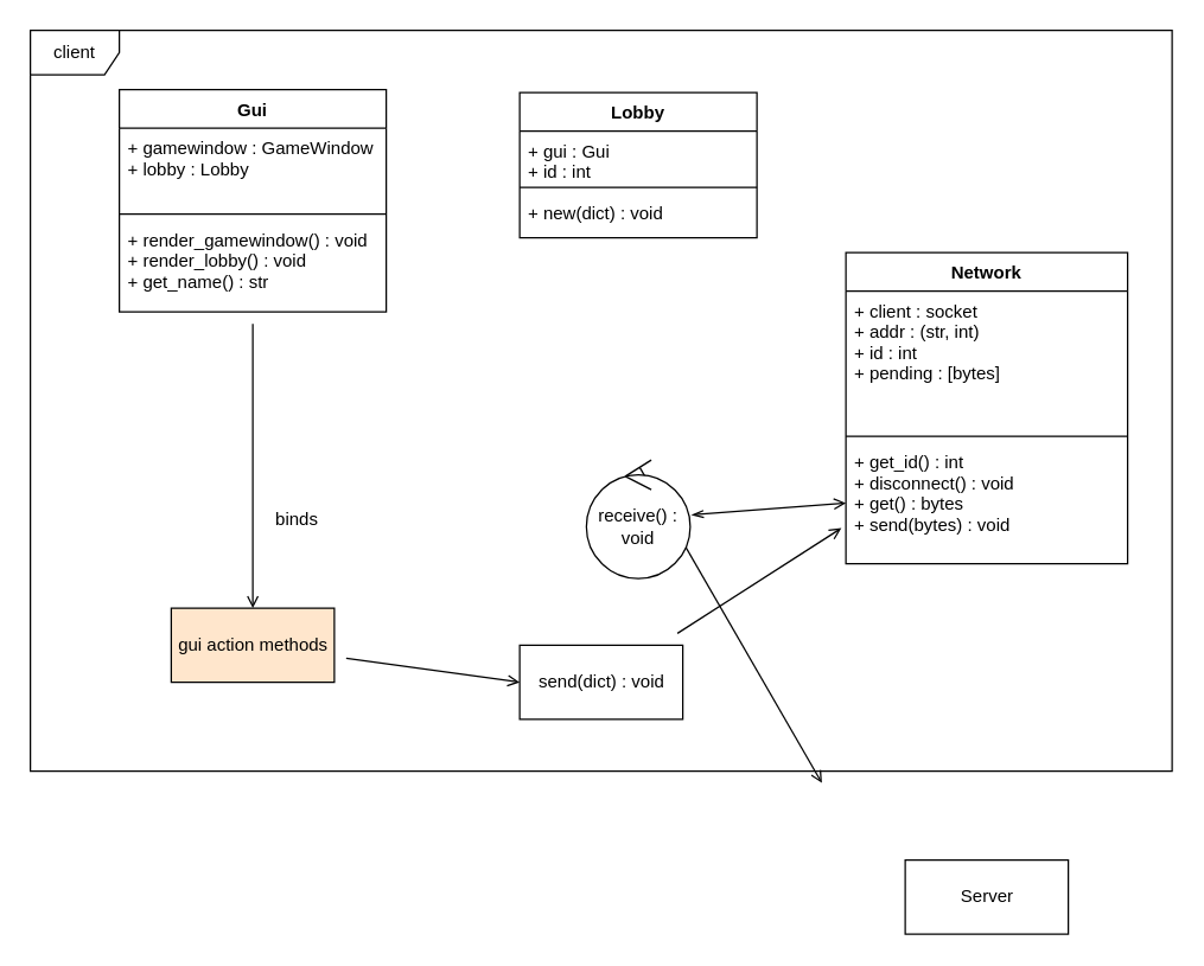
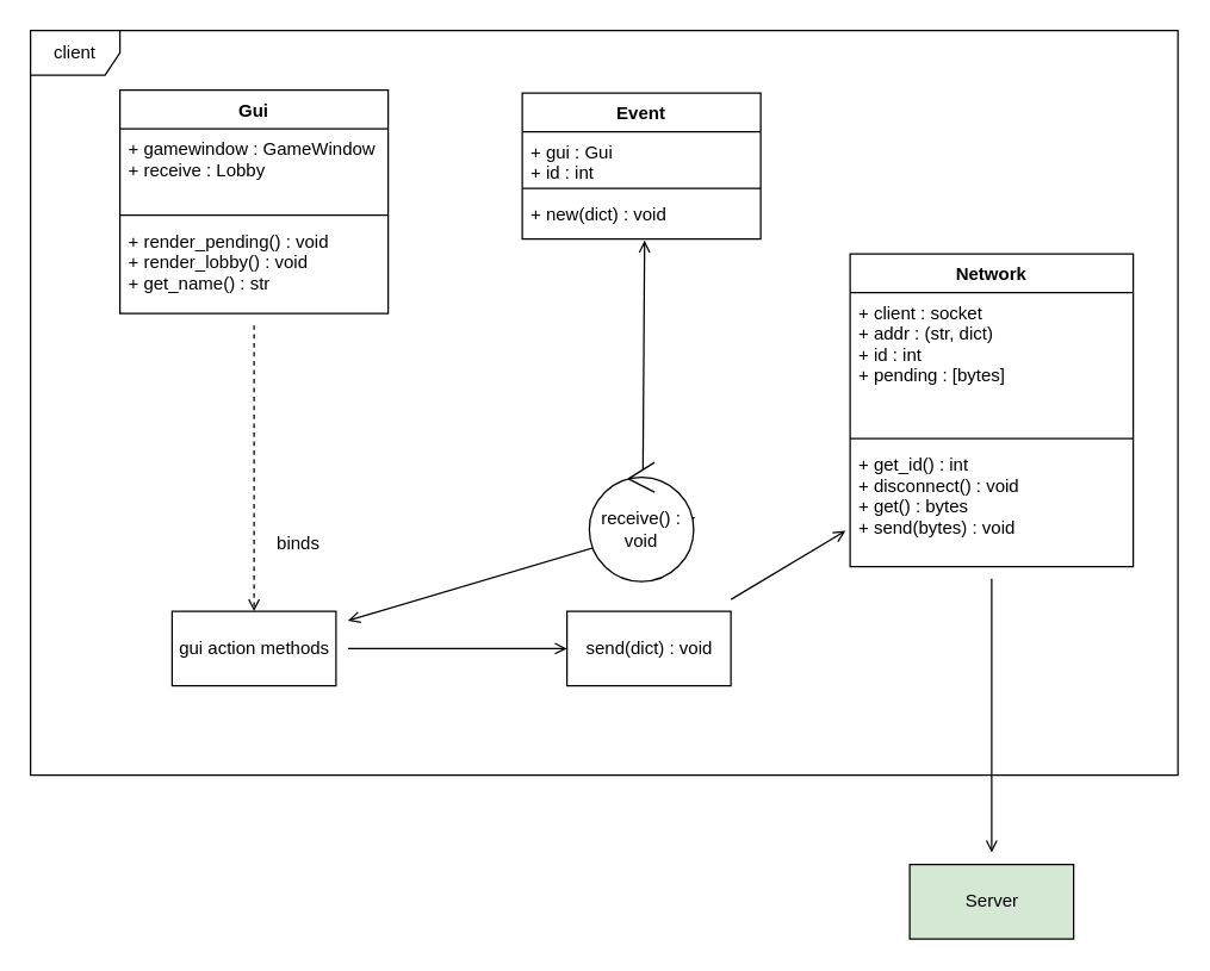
- <mxCell id="13" value="Lobby" style="swimlane;fontStyle=1;align=center;verticalAlign=top;childLayout=stackLayout;horizontal=1;startSize=26;horizontalStack=0;resizeParent=1;resizeParentMax=0;resizeLast=0;collapsible=1;marginBottom=0;hachureGap=4;pointerEvents=0;" parent="1" vertex="1"><mxGeometry x="350" y="62" width="160" height="98" as="geometry" /></mxCell>
+ <mxCell id="13" value="Event" style="swimlane;fontStyle=1;align=center;verticalAlign=top;childLayout=stackLayout;horizontal=1;startSize=26;horizontalStack=0;resizeParent=1;resizeParentMax=0;resizeLast=0;collapsible=1;marginBottom=0;hachureGap=4;pointerEvents=0;" parent="1" vertex="1"><mxGeometry x="350" y="62" width="160" height="98" as="geometry" /></mxCell>
- <mxCell id="10" value="+ gamewindow : GameWindow&#10;+ lobby : Lobby" style="text;strokeColor=none;fillColor=none;align=left;verticalAlign=top;spacingLeft=4;spacingRight=4;overflow=hidden;rotatable=0;points=[[0,0.5],[1,0.5]];portConstraint=eastwest;" parent="9" vertex="1"><mxGeometry y="26" width="180" height="54" as="geometry" /></mxCell>
+ <mxCell id="10" value="+ gamewindow : GameWindow&#10;+ receive : Lobby" style="text;strokeColor=none;fillColor=none;align=left;verticalAlign=top;spacingLeft=4;spacingRight=4;overflow=hidden;rotatable=0;points=[[0,0.5],[1,0.5]];portConstraint=eastwest;" parent="9" vertex="1"><mxGeometry y="26" width="180" height="54" as="geometry" /></mxCell>
- <mxCell id="12" value="+ render_gamewindow() : void&#10;+ render_lobby() : void&#10;+ get_name() : str" style="text;strokeColor=none;fillColor=none;align=left;verticalAlign=top;spacingLeft=4;spacingRight=4;overflow=hidden;rotatable=0;points=[[0,0.5],[1,0.5]];portConstraint=eastwest;" parent="9" vertex="1"><mxGeometry y="88" width="180" height="62" as="geometry" /></mxCell>
+ <mxCell id="12" value="+ render_pending() : void&#10;+ render_lobby() : void&#10;+ get_name() : str" style="text;strokeColor=none;fillColor=none;align=left;verticalAlign=top;spacingLeft=4;spacingRight=4;overflow=hidden;rotatable=0;points=[[0,0.5],[1,0.5]];portConstraint=eastwest;" parent="9" vertex="1"><mxGeometry y="88" width="180" height="62" as="geometry" /></mxCell>
- <mxCell id="5" value="+ client : socket&#10;+ addr : (str, int)&#10;+ id : int&#10;+ pending : [bytes]" style="text;strokeColor=none;fillColor=none;align=left;verticalAlign=top;spacingLeft=4;spacingRight=4;overflow=hidden;rotatable=0;points=[[0,0.5],[1,0.5]];portConstraint=eastwest;" parent="4" vertex="1"><mxGeometry y="26" width="190" height="94" as="geometry" /></mxCell>
+ <mxCell id="5" value="+ client : socket&#10;+ addr : (str, dict)&#10;+ id : int&#10;+ pending : [bytes]" style="text;strokeColor=none;fillColor=none;align=left;verticalAlign=top;spacingLeft=4;spacingRight=4;overflow=hidden;rotatable=0;points=[[0,0.5],[1,0.5]];portConstraint=eastwest;" parent="4" vertex="1"><mxGeometry y="26" width="190" height="94" as="geometry" /></mxCell>
- <mxCell id="8" style="edgeStyle=none;curved=1;rounded=0;orthogonalLoop=1;jettySize=auto;html=1;entryX=0.5;entryY=0;entryDx=0;entryDy=0;startArrow=none;startFill=0;endArrow=open;sourcePerimeterSpacing=8;targetPerimeterSpacing=8;" parent="1" source="9" target="23" edge="1"><mxGeometry relative="1" as="geometry" /></mxCell>
+ <mxCell id="8" style="edgeStyle=none;curved=1;rounded=0;orthogonalLoop=1;jettySize=auto;html=1;entryX=0.5;entryY=0;entryDx=0;entryDy=0;startArrow=none;startFill=0;endArrow=open;sourcePerimeterSpacing=8;targetPerimeterSpacing=8;dashed=1;" parent="1" source="9" target="23" edge="1"><mxGeometry relative="1" as="geometry" /></mxCell>
- <mxCell id="17" value="" style="edgeStyle=none;curved=1;rounded=0;orthogonalLoop=1;jettySize=auto;html=1;startArrow=openThin;startFill=0;endArrow=open;sourcePerimeterSpacing=8;targetPerimeterSpacing=8;exitX=1.014;exitY=0.463;exitDx=0;exitDy=0;exitPerimeter=0;entryX=0;entryY=0.5;entryDx=0;entryDy=0;" parent="1" source="19" target="7" edge="1"><mxGeometry relative="1" as="geometry"><mxPoint x="493" y="345.443" as="sourcePoint" /><mxPoint x="570" y="346" as="targetPoint" /></mxGeometry></mxCell>
+ <mxCell id="17" value="" style="edgeStyle=none;curved=1;rounded=0;orthogonalLoop=1;jettySize=auto;html=1;startArrow=openThin;startFill=0;endArrow=open;sourcePerimeterSpacing=8;targetPerimeterSpacing=8;exitX=1.014;exitY=0.463;exitDx=0;exitDy=0;exitPerimeter=0;" parent="1" source="19" target="23" edge="1"><mxGeometry relative="1" as="geometry"><mxPoint x="493" y="345.443" as="sourcePoint" /><mxPoint x="570" y="346" as="targetPoint" /></mxGeometry></mxCell>
- <mxCell id="25" value="binds" style="text;html=1;strokeColor=none;fillColor=none;align=center;verticalAlign=middle;whiteSpace=wrap;rounded=0;hachureGap=4;pointerEvents=0;" parent="1" vertex="1"><mxGeometry x="180" y="340" width="40" height="20" as="geometry" /></mxCell>
+ <mxCell id="25" value="binds" style="text;html=1;strokeColor=none;fillColor=none;align=center;verticalAlign=middle;whiteSpace=wrap;rounded=0;hachureGap=4;pointerEvents=0;" parent="1" vertex="1"><mxGeometry x="180" y="355" width="40" height="20" as="geometry" /></mxCell>
- <mxCell id="23" value="gui action methods" style="html=1;hachureGap=4;pointerEvents=0;fillColor=#ffe6cc;" parent="1" vertex="1"><mxGeometry x="115" y="410" width="110" height="50" as="geometry" /></mxCell>
+ <mxCell id="23" value="gui action methods" style="html=1;hachureGap=4;pointerEvents=0;" parent="1" vertex="1"><mxGeometry x="115" y="410" width="110" height="50" as="geometry" /></mxCell>
- <mxCell id="18" style="edgeStyle=none;curved=1;rounded=0;orthogonalLoop=1;jettySize=auto;html=1;startArrow=none;startFill=0;endArrow=open;sourcePerimeterSpacing=8;targetPerimeterSpacing=8;exitX=0.514;exitY=0.063;exitDx=0;exitDy=0;exitPerimeter=0;" parent="1" source="19" target="2" edge="1"><mxGeometry relative="1" as="geometry"><mxPoint x="430.373" y="312" as="sourcePoint" /></mxGeometry></mxCell>
+ <mxCell id="18" style="edgeStyle=none;curved=1;rounded=0;orthogonalLoop=1;jettySize=auto;html=1;entryX=0.513;entryY=1.033;entryDx=0;entryDy=0;entryPerimeter=0;startArrow=none;startFill=0;endArrow=open;sourcePerimeterSpacing=8;targetPerimeterSpacing=8;exitX=0.514;exitY=0.063;exitDx=0;exitDy=0;exitPerimeter=0;" parent="1" source="19" target="16" edge="1"><mxGeometry relative="1" as="geometry"><mxPoint x="430.373" y="312" as="sourcePoint" /></mxGeometry></mxCell>
- <mxCell id="21" value="send(dict) : void" style="html=1;hachureGap=4;pointerEvents=0;" parent="1" vertex="1"><mxGeometry x="350" y="435" width="110" height="50" as="geometry" /></mxCell>
+ <mxCell id="21" value="send(dict) : void" style="html=1;hachureGap=4;pointerEvents=0;" parent="1" vertex="1"><mxGeometry x="380" y="410" width="110" height="50" as="geometry" /></mxCell>
+ <mxCell id="3" style="edgeStyle=none;curved=1;rounded=0;orthogonalLoop=1;jettySize=auto;html=1;startArrow=none;startFill=0;endArrow=open;sourcePerimeterSpacing=8;targetPerimeterSpacing=8;" parent="1" source="4" target="24" edge="1"><mxGeometry relative="1" as="geometry"><mxPoint x="665" y="600" as="targetPoint" /></mxGeometry></mxCell>
- <mxCell id="24" value="Server" style="html=1;hachureGap=4;pointerEvents=0;" parent="1" vertex="1"><mxGeometry x="610" y="580" width="110" height="50" as="geometry" /></mxCell>
+ <mxCell id="24" value="Server" style="html=1;hachureGap=4;pointerEvents=0;fillColor=#d5e8d4;" parent="1" vertex="1"><mxGeometry x="610" y="580" width="110" height="50" as="geometry" /></mxCell>
